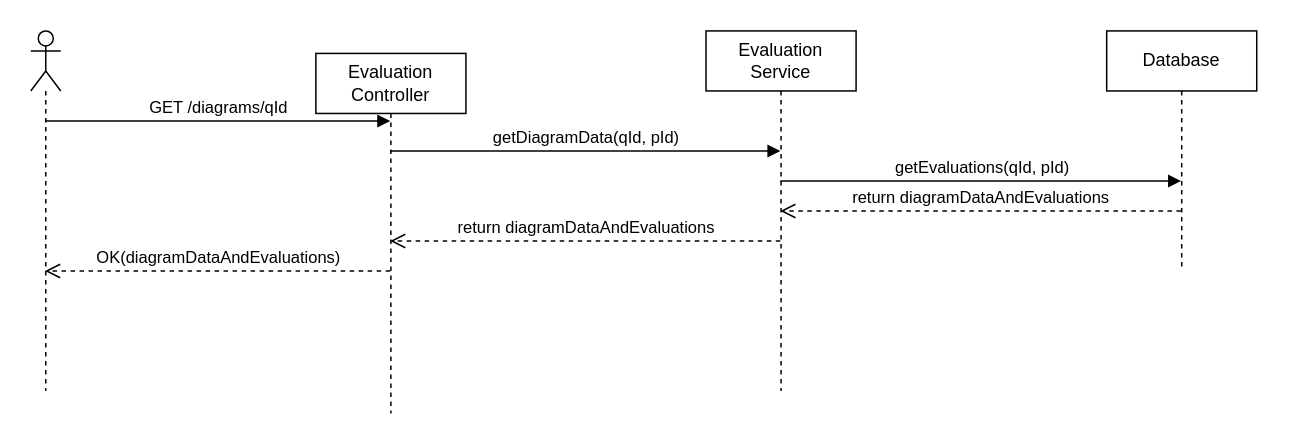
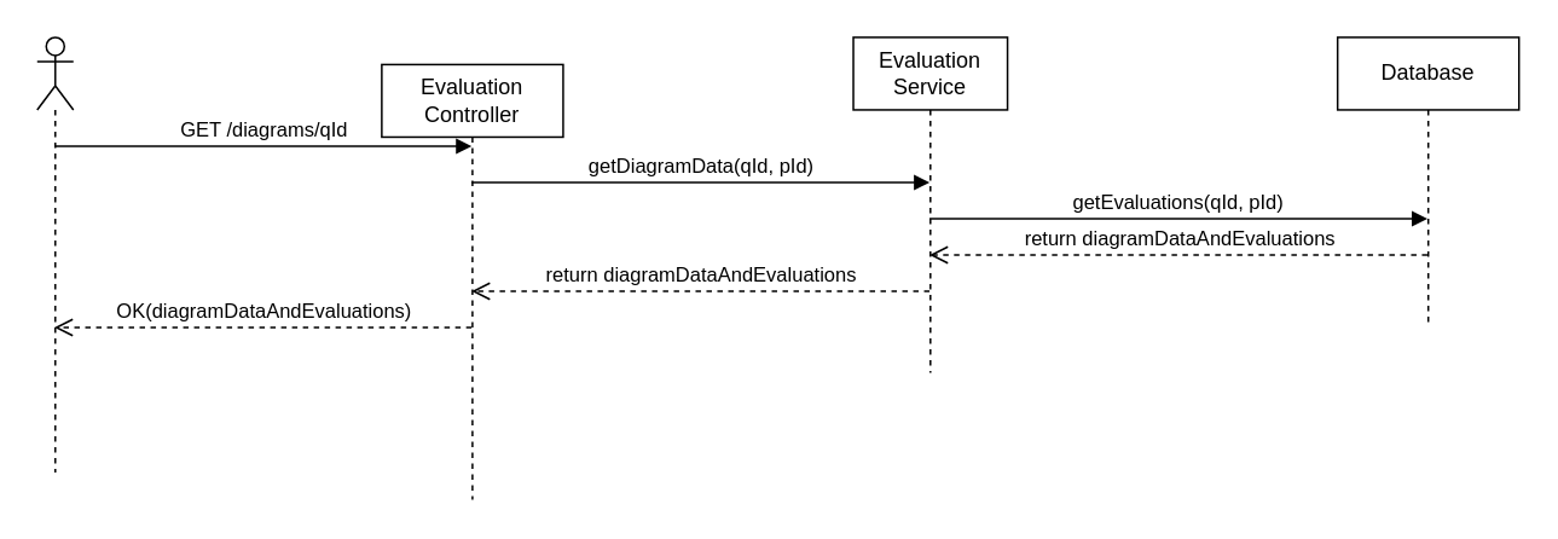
- <mxCell id="3" value="Evaluation&lt;br&gt;Service" style="shape=umlLifeline;perimeter=lifelinePerimeter;whiteSpace=wrap;html=1;container=1;collapsible=0;recursiveResize=0;outlineConnect=0;" parent="1" vertex="1"><mxGeometry x="470" width="100" height="240" as="geometry" y="20" /></mxCell>
+ <mxCell id="3" value="Evaluation&lt;br&gt;Service" style="shape=umlLifeline;perimeter=lifelinePerimeter;whiteSpace=wrap;html=1;container=1;collapsible=0;recursiveResize=0;outlineConnect=0;" parent="1" vertex="1"><mxGeometry x="470" y="20" width="85" height="185" as="geometry" /></mxCell>
